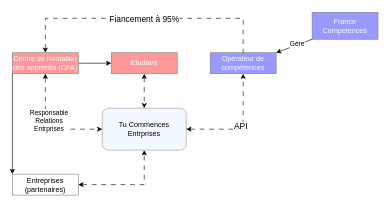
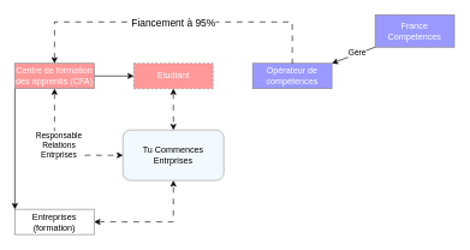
- <mxCell id="4" value="Etudiant" style="rounded=0;whiteSpace=wrap;html=1;fillColor=#FF9999;strokeColor=#808080;fontColor=#ffffff;" vertex="1" parent="1"><mxGeometry x="185" y="87.5" width="110" height="35" as="geometry" /></mxCell>
+ <mxCell id="4" value="Etudiant" style="rounded=0;whiteSpace=wrap;html=1;fillColor=#FF9999;strokeColor=#808080;fontColor=#ffffff;dashed=1;" vertex="1" parent="1"><mxGeometry x="185" y="87.5" width="110" height="35" as="geometry" /></mxCell>
- <mxCell id="10" value="" style="endArrow=classic;startArrow=classic;html=1;rounded=0;entryX=0.5;entryY=1;entryDx=0;entryDy=0;exitX=1;exitY=0.5;exitDx=0;exitDy=0;dashed=1;dashPattern=8 8;" edge="1" parent="1" source="2" target="7"><mxGeometry width="50" height="50" relative="1" as="geometry"><mxPoint x="230" y="250" as="sourcePoint" /><mxPoint x="280" y="200" as="targetPoint" /><Array as="points"><mxPoint x="405" y="215" /></Array></mxGeometry></mxCell>
- <mxCell id="11" value="&lt;font style=&quot;font-size: 14px;&quot;&gt;API&lt;/font&gt;" style="edgeLabel;html=1;align=center;verticalAlign=middle;resizable=0;points=[];" vertex="1" connectable="0" parent="10"><mxGeometry x="0.355" y="-2" relative="1" as="geometry"><mxPoint x="-7" y="27" as="offset" /></mxGeometry></mxCell>
- <mxCell id="18" value="&lt;div&gt;Entreprises&lt;/div&gt;&lt;div&gt;(partenaires)&lt;/div&gt;" style="rounded=0;whiteSpace=wrap;html=1;strokeColor=#808080;" vertex="1" parent="1"><mxGeometry x="20" y="290" width="110" height="35" as="geometry" /></mxCell>
+ <mxCell id="18" value="&lt;div&gt;Entreprises&lt;/div&gt;&lt;div&gt;(formation)&lt;/div&gt;" style="rounded=0;whiteSpace=wrap;html=1;strokeColor=#808080;" vertex="1" parent="1"><mxGeometry x="20" y="290" width="110" height="35" as="geometry" /></mxCell>
